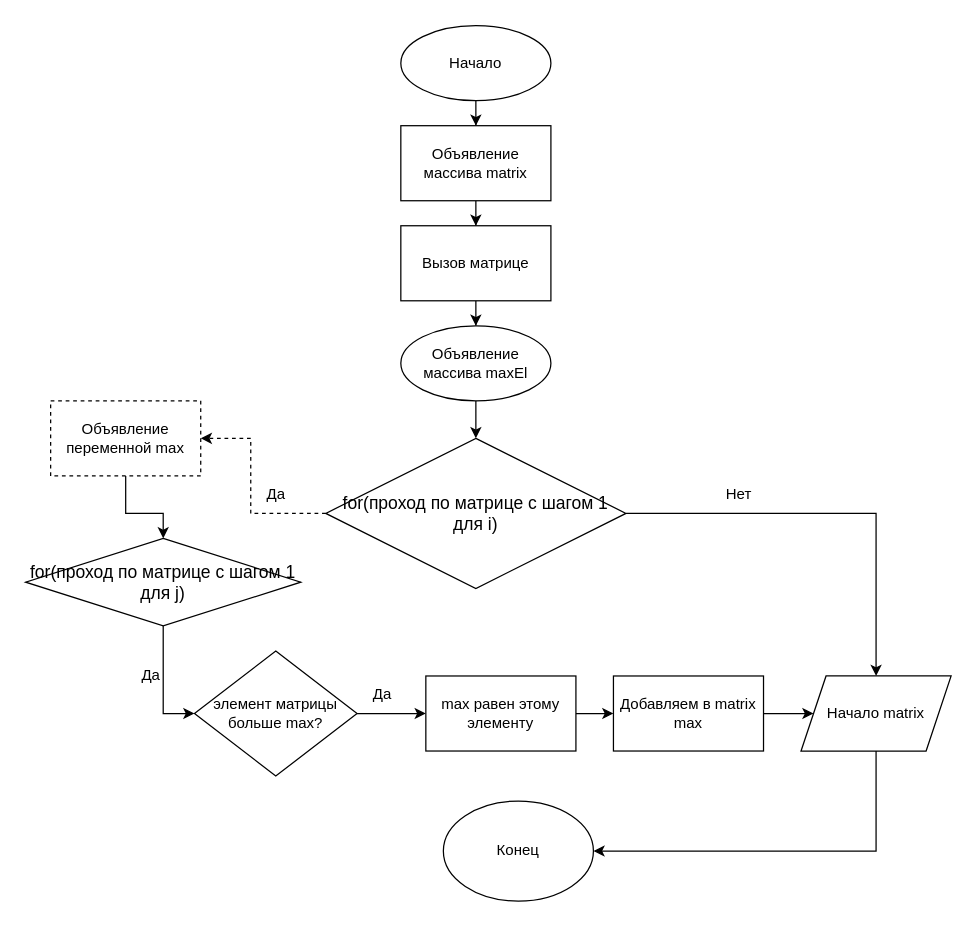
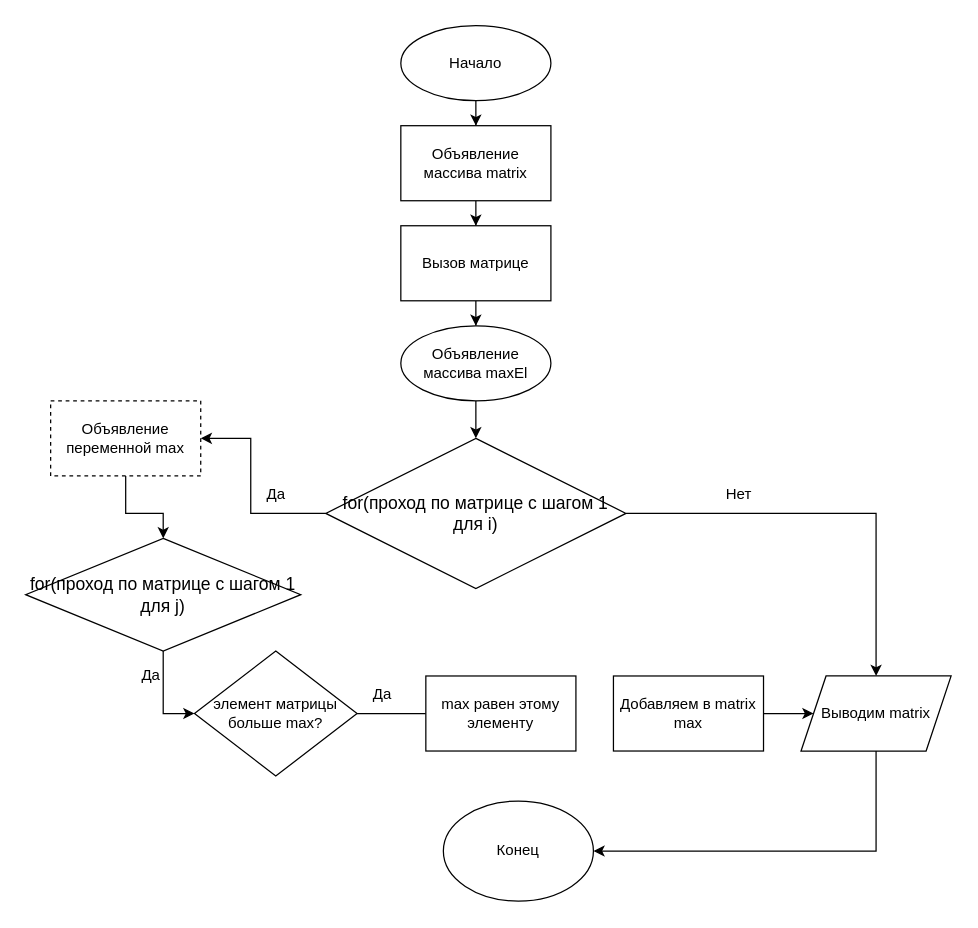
- <mxCell id="18" value="" style="endArrow=classic;html=1;rounded=0;exitX=0;exitY=0.5;exitDx=0;exitDy=0;entryX=1;entryY=0.5;entryDx=0;entryDy=0;dashed=1;" edge="1" parent="1" source="10" target="17"><mxGeometry width="50" height="50" relative="1" as="geometry"><mxPoint x="190" y="330" as="sourcePoint" /><mxPoint x="240" y="280" as="targetPoint" /><Array as="points"><mxPoint x="200" y="410" /><mxPoint x="200" y="350" /></Array></mxGeometry></mxCell>
+ <mxCell id="18" value="" style="endArrow=classic;html=1;rounded=0;exitX=0;exitY=0.5;exitDx=0;exitDy=0;entryX=1;entryY=0.5;entryDx=0;entryDy=0;" edge="1" parent="1" source="10" target="17"><mxGeometry width="50" height="50" relative="1" as="geometry"><mxPoint x="190" y="330" as="sourcePoint" /><mxPoint x="240" y="280" as="targetPoint" /><Array as="points"><mxPoint x="200" y="410" /><mxPoint x="200" y="350" /></Array></mxGeometry></mxCell>
- <mxCell id="14" value="&lt;span style=&quot;font-size: 14px;&quot;&gt;for(проход по матрице с шагом 1 для j)&lt;/span&gt;" style="rhombus;whiteSpace=wrap;html=1;" vertex="1" parent="1"><mxGeometry x="20" y="430" width="220" height="70" as="geometry" /></mxCell>
+ <mxCell id="14" value="&lt;span style=&quot;font-size: 14px;&quot;&gt;for(проход по матрице с шагом 1 для j)&lt;/span&gt;" style="rhombus;whiteSpace=wrap;html=1;" vertex="1" parent="1"><mxGeometry x="20" y="430" width="220" height="90" as="geometry" /></mxCell>
- <mxCell id="19" value="" style="edgeStyle=orthogonalEdgeStyle;rounded=0;orthogonalLoop=1;jettySize=auto;html=1;" edge="1" parent="1" source="20" target="22"><mxGeometry relative="1" as="geometry" /></mxCell>
+ <mxCell id="19" value="" style="edgeStyle=orthogonalEdgeStyle;rounded=0;orthogonalLoop=1;jettySize=auto;html=1;endArrow=none;" edge="1" parent="1" source="20" target="22"><mxGeometry relative="1" as="geometry" /></mxCell>
- <mxCell id="21" value="" style="edgeStyle=orthogonalEdgeStyle;rounded=0;orthogonalLoop=1;jettySize=auto;html=1;" edge="1" parent="1" source="22" target="26"><mxGeometry relative="1" as="geometry" /></mxCell>
- <mxCell id="27" value="Начало matrix" style="shape=parallelogram;perimeter=parallelogramPerimeter;whiteSpace=wrap;html=1;fixedSize=1;" vertex="1" parent="1"><mxGeometry x="640" y="540" width="120" height="60" as="geometry" /></mxCell>
+ <mxCell id="27" value="Выводим matrix" style="shape=parallelogram;perimeter=parallelogramPerimeter;whiteSpace=wrap;html=1;fixedSize=1;" vertex="1" parent="1"><mxGeometry x="640" y="540" width="120" height="60" as="geometry" /></mxCell>
